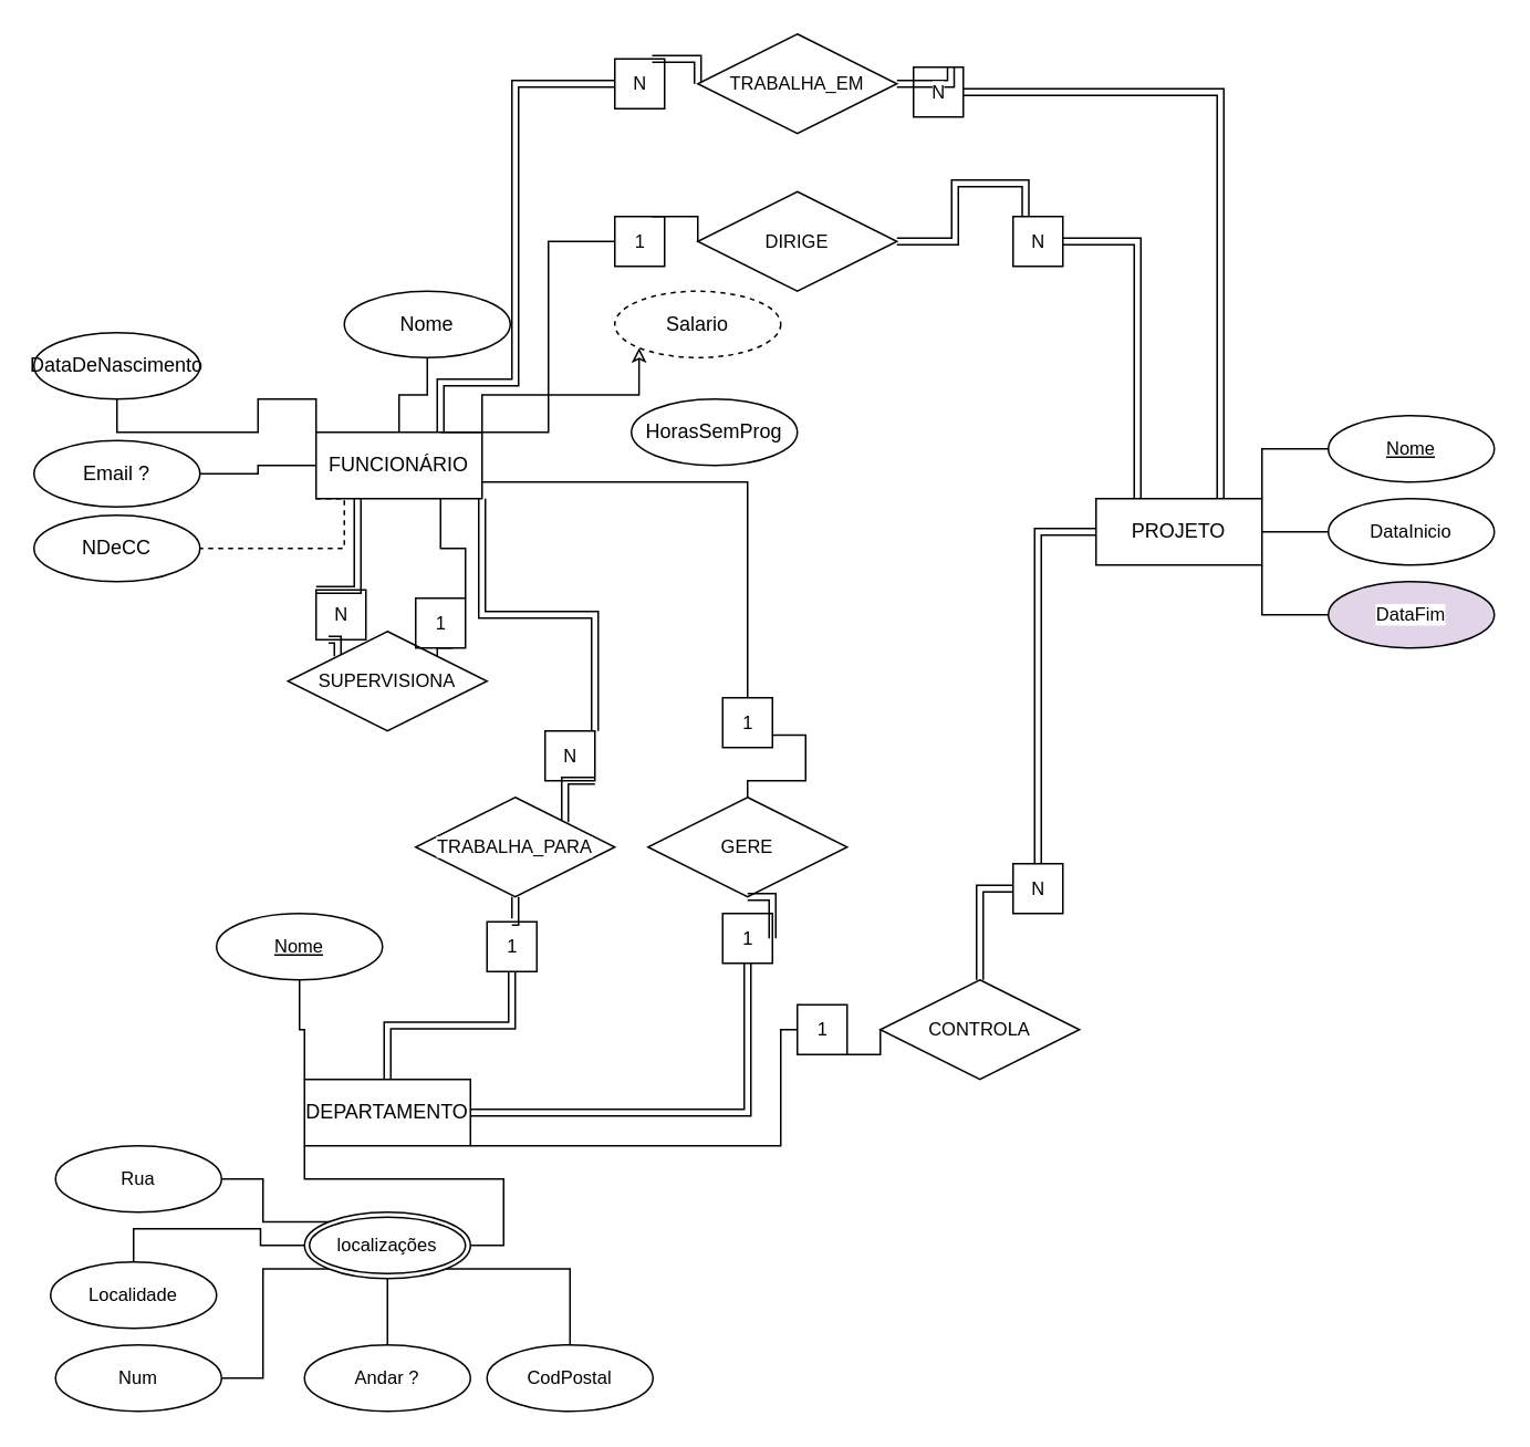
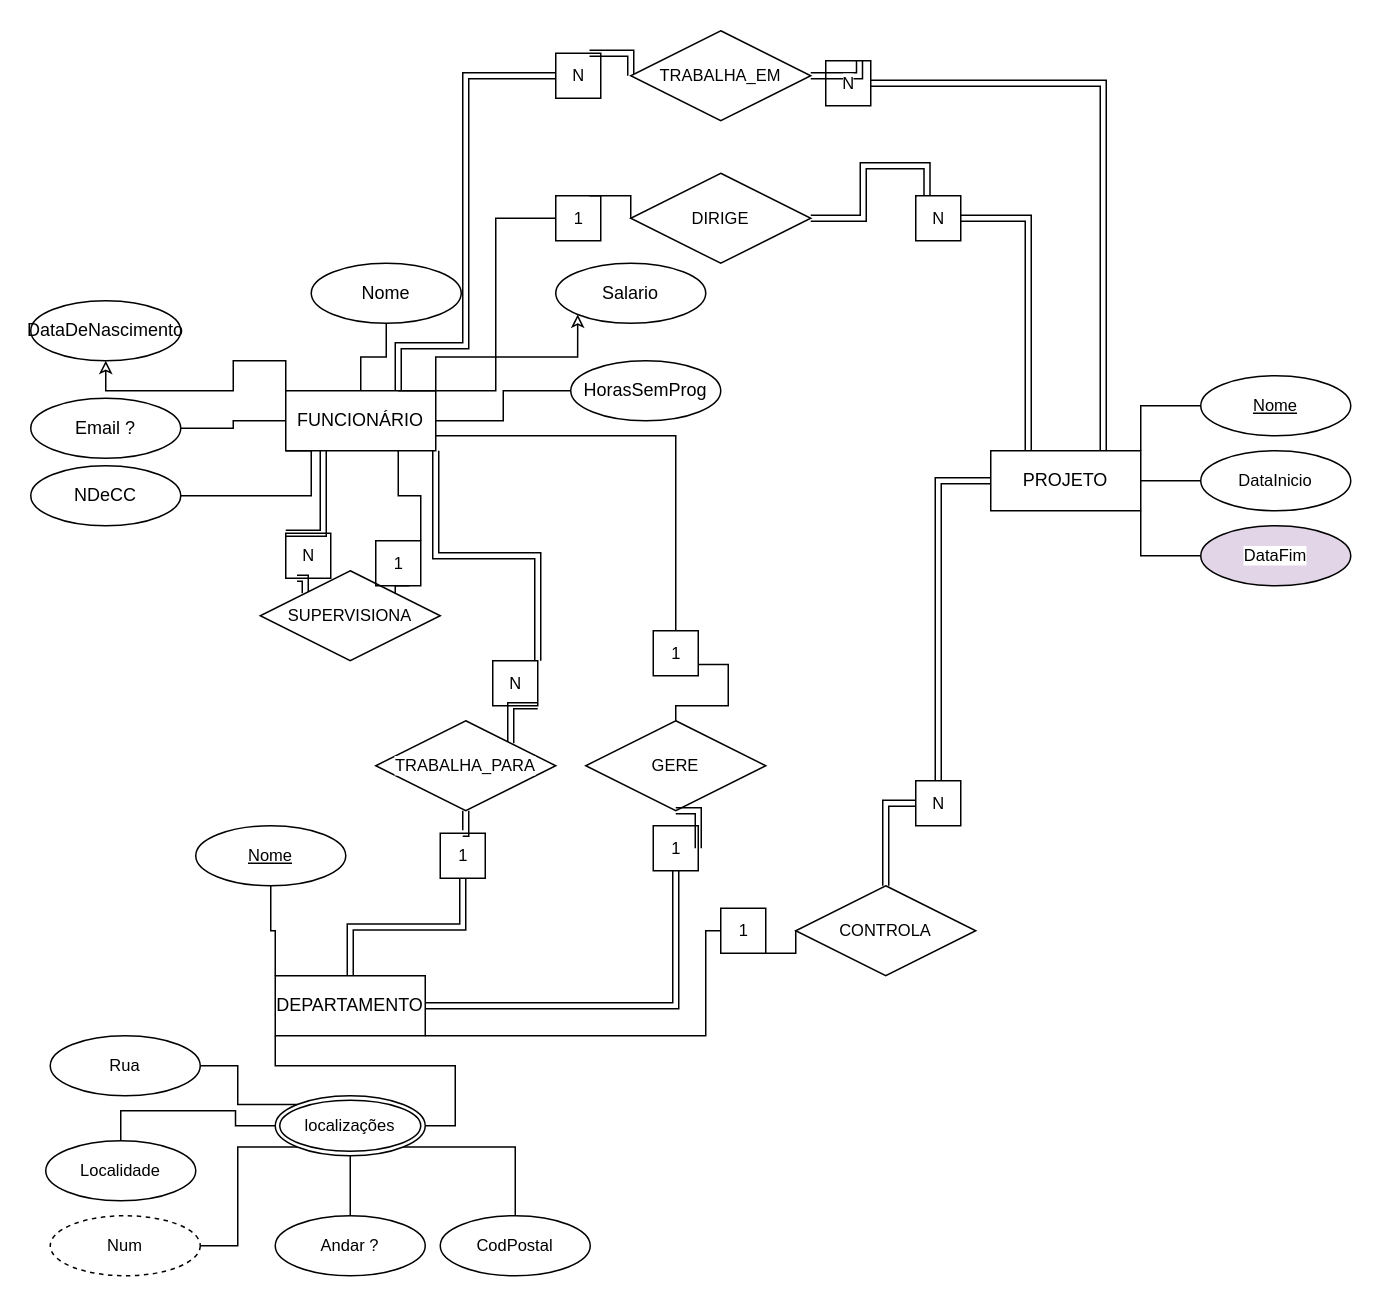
- <mxCell id="26" value="Salario" style="ellipse;whiteSpace=wrap;html=1;align=center;dashed=1;" parent="1" vertex="1"><mxGeometry x="370" y="175" width="100" height="40" as="geometry" /></mxCell>
+ <mxCell id="26" value="Salario" style="ellipse;whiteSpace=wrap;html=1;align=center;" parent="1" vertex="1"><mxGeometry x="370" y="175" width="100" height="40" as="geometry" /></mxCell>
- <mxCell id="4" style="edgeStyle=orthogonalEdgeStyle;rounded=0;orthogonalLoop=1;jettySize=auto;html=1;exitX=0;exitY=0;exitDx=0;exitDy=0;entryX=0.5;entryY=1;entryDx=0;entryDy=0;endArrow=none;endFill=0;" parent="1" source="13" target="25" edge="1"><mxGeometry relative="1" as="geometry" /></mxCell>
+ <mxCell id="4" style="edgeStyle=orthogonalEdgeStyle;rounded=0;orthogonalLoop=1;jettySize=auto;html=1;exitX=0;exitY=0;exitDx=0;exitDy=0;entryX=0.5;entryY=1;entryDx=0;entryDy=0;endArrow=classic;endFill=0;" parent="1" source="13" target="25" edge="1"><mxGeometry relative="1" as="geometry" /></mxCell>
+ <mxCell id="27" style="edgeStyle=orthogonalEdgeStyle;rounded=0;orthogonalLoop=1;jettySize=auto;html=1;exitX=0;exitY=0.5;exitDx=0;exitDy=0;entryX=1;entryY=0.5;entryDx=0;entryDy=0;endArrow=none;endFill=0;" parent="1" source="28" target="13" edge="1"><mxGeometry relative="1" as="geometry" /></mxCell>
- <mxCell id="2" style="edgeStyle=orthogonalEdgeStyle;rounded=0;orthogonalLoop=1;jettySize=auto;html=1;exitX=0;exitY=1;exitDx=0;exitDy=0;entryX=1;entryY=0.5;entryDx=0;entryDy=0;endArrow=none;endFill=0;dashed=1;" parent="1" source="13" target="22" edge="1"><mxGeometry relative="1" as="geometry"><Array as="points"><mxPoint x="207" y="330" /></Array></mxGeometry></mxCell>
+ <mxCell id="2" style="edgeStyle=orthogonalEdgeStyle;rounded=0;orthogonalLoop=1;jettySize=auto;html=1;exitX=0;exitY=1;exitDx=0;exitDy=0;entryX=1;entryY=0.5;entryDx=0;entryDy=0;endArrow=none;endFill=0;" parent="1" source="13" target="22" edge="1"><mxGeometry relative="1" as="geometry"><Array as="points"><mxPoint x="207" y="330" /></Array></mxGeometry></mxCell>
- <mxCell id="43" value="Num" style="ellipse;whiteSpace=wrap;html=1;align=center;fontFamily=Helvetica;fontSize=11;fontColor=default;labelBackgroundColor=default;" parent="1" vertex="1"><mxGeometry x="33" y="810" width="100" height="40" as="geometry" /></mxCell>
+ <mxCell id="43" value="Num" style="ellipse;whiteSpace=wrap;html=1;align=center;fontFamily=Helvetica;fontSize=11;fontColor=default;labelBackgroundColor=default;dashed=1;" parent="1" vertex="1"><mxGeometry x="33" y="810" width="100" height="40" as="geometry" /></mxCell>
